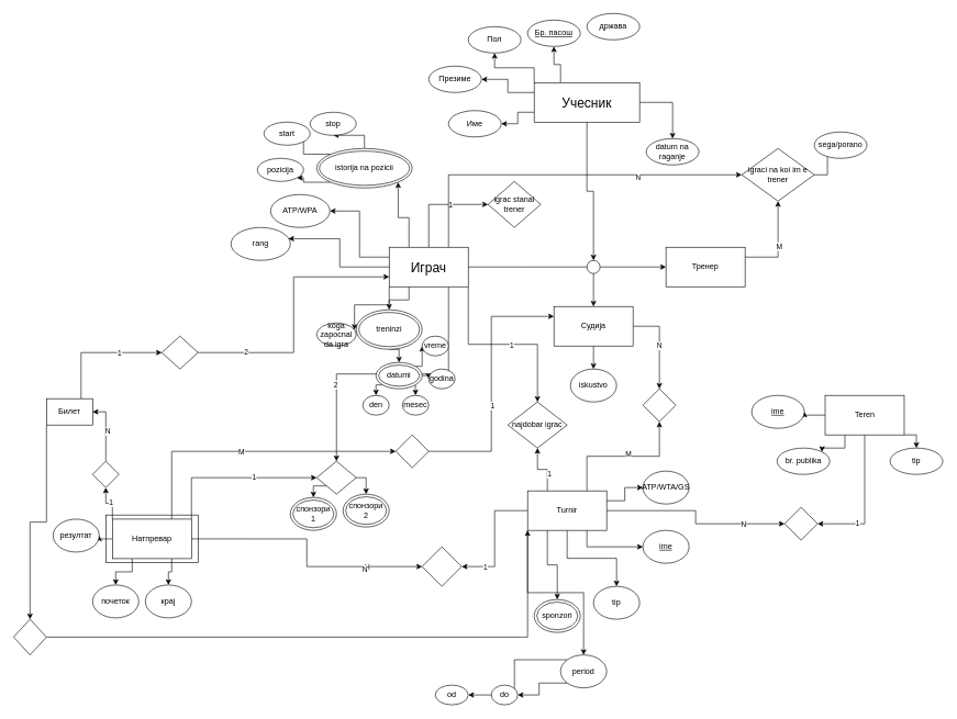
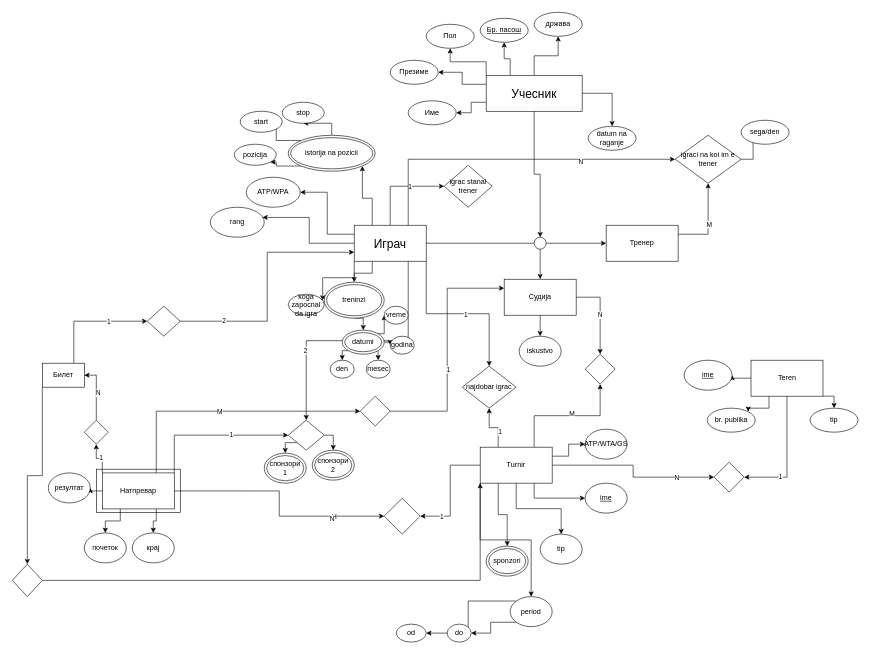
+ <mxCell id="5" value="" style="edgeStyle=orthogonalEdgeStyle;rounded=0;orthogonalLoop=1;jettySize=auto;html=1;" parent="1" source="10" target="39" edge="1"><mxGeometry relative="1" as="geometry" /></mxCell>
- <mxCell id="101" value="sega/porano" style="ellipse;whiteSpace=wrap;html=1;" parent="1" vertex="1"><mxGeometry x="1235" y="200" width="80" height="40" as="geometry" /></mxCell>
+ <mxCell id="101" value="sega/den" style="ellipse;whiteSpace=wrap;html=1;" parent="1" vertex="1"><mxGeometry x="1235" y="200" width="80" height="40" as="geometry" /></mxCell>
